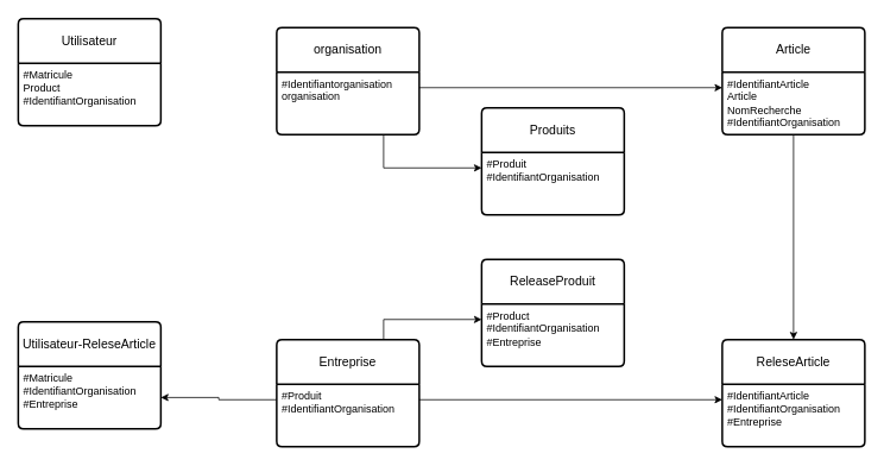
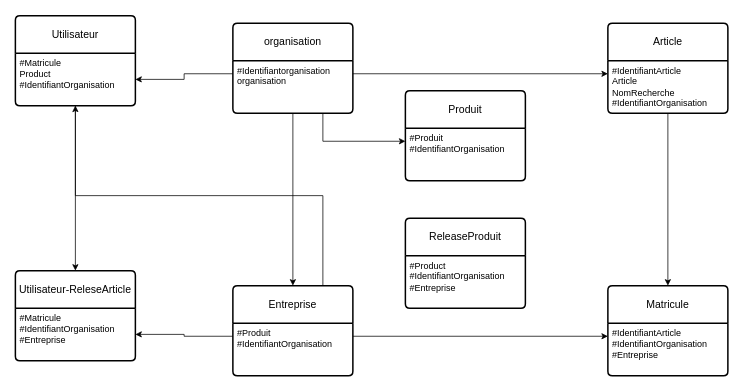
+ <mxCell id="9" style="edgeStyle=orthogonalEdgeStyle;rounded=0;orthogonalLoop=1;jettySize=auto;html=1;exitX=0;exitY=0.25;exitDx=0;exitDy=0;entryX=1;entryY=0.5;entryDx=0;entryDy=0;" parent="1" source="5" target="3" edge="1"><mxGeometry relative="1" as="geometry" /></mxCell>
- <mxCell id="22" value="Produits" style="swimlane;childLayout=stackLayout;horizontal=1;startSize=50;horizontalStack=0;rounded=1;fontSize=14;fontStyle=0;strokeWidth=2;resizeParent=0;resizeLast=1;shadow=0;dashed=0;align=center;arcSize=4;whiteSpace=wrap;html=1;" parent="1" vertex="1"><mxGeometry x="540" y="120" width="160" height="120" as="geometry" /></mxCell>
+ <mxCell id="22" value="Produit" style="swimlane;childLayout=stackLayout;horizontal=1;startSize=50;horizontalStack=0;rounded=1;fontSize=14;fontStyle=0;strokeWidth=2;resizeParent=0;resizeLast=1;shadow=0;dashed=0;align=center;arcSize=4;whiteSpace=wrap;html=1;" parent="1" vertex="1"><mxGeometry x="540" y="120" width="160" height="120" as="geometry" /></mxCell>
+ <mxCell id="10" style="edgeStyle=orthogonalEdgeStyle;rounded=0;orthogonalLoop=1;jettySize=auto;html=1;exitX=0.5;exitY=1;exitDx=0;exitDy=0;entryX=0.5;entryY=0;entryDx=0;entryDy=0;" parent="1" source="5" target="7" edge="1"><mxGeometry relative="1" as="geometry" /></mxCell>
+ <mxCell id="13" style="edgeStyle=orthogonalEdgeStyle;rounded=0;orthogonalLoop=1;jettySize=auto;html=1;exitX=0.5;exitY=1;exitDx=0;exitDy=0;entryX=0.5;entryY=0;entryDx=0;entryDy=0;" parent="1" source="3" target="11" edge="1"><mxGeometry relative="1" as="geometry" /></mxCell>
- <mxCell id="6" style="edgeStyle=orthogonalEdgeStyle;rounded=0;orthogonalLoop=1;jettySize=auto;html=1;exitX=0.75;exitY=0;exitDx=0;exitDy=0;entryX=0;entryY=0.25;entryDx=0;entryDy=0;" parent="1" source="7" target="25" edge="1"><mxGeometry relative="1" as="geometry" /></mxCell>
+ <mxCell id="6" style="edgeStyle=orthogonalEdgeStyle;rounded=0;orthogonalLoop=1;jettySize=auto;html=1;exitX=0.75;exitY=0;exitDx=0;exitDy=0;" parent="1" source="7" target="3" edge="1"><mxGeometry relative="1" as="geometry" /></mxCell>
- <mxCell id="18" value="ReleseArticle" style="swimlane;childLayout=stackLayout;horizontal=1;startSize=50;horizontalStack=0;rounded=1;fontSize=14;fontStyle=0;strokeWidth=2;resizeParent=0;resizeLast=1;shadow=0;dashed=0;align=center;arcSize=4;whiteSpace=wrap;html=1;" parent="1" vertex="1"><mxGeometry x="810" y="380" width="160" height="120" as="geometry" /></mxCell>
+ <mxCell id="18" value="Matricule" style="swimlane;childLayout=stackLayout;horizontal=1;startSize=50;horizontalStack=0;rounded=1;fontSize=14;fontStyle=0;strokeWidth=2;resizeParent=0;resizeLast=1;shadow=0;dashed=0;align=center;arcSize=4;whiteSpace=wrap;html=1;" parent="1" vertex="1"><mxGeometry x="810" y="380" width="160" height="120" as="geometry" /></mxCell>
